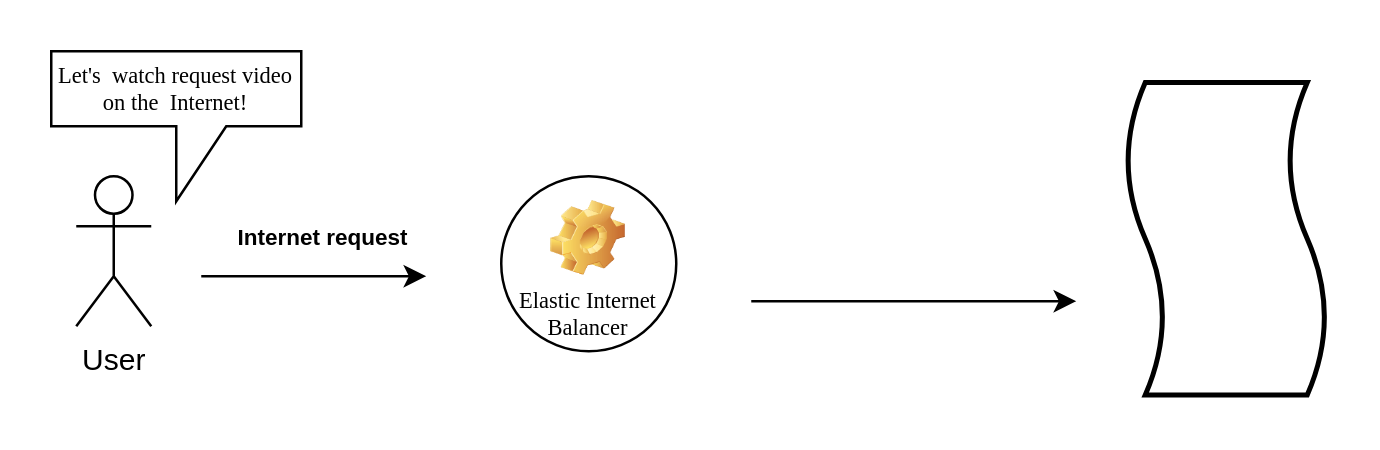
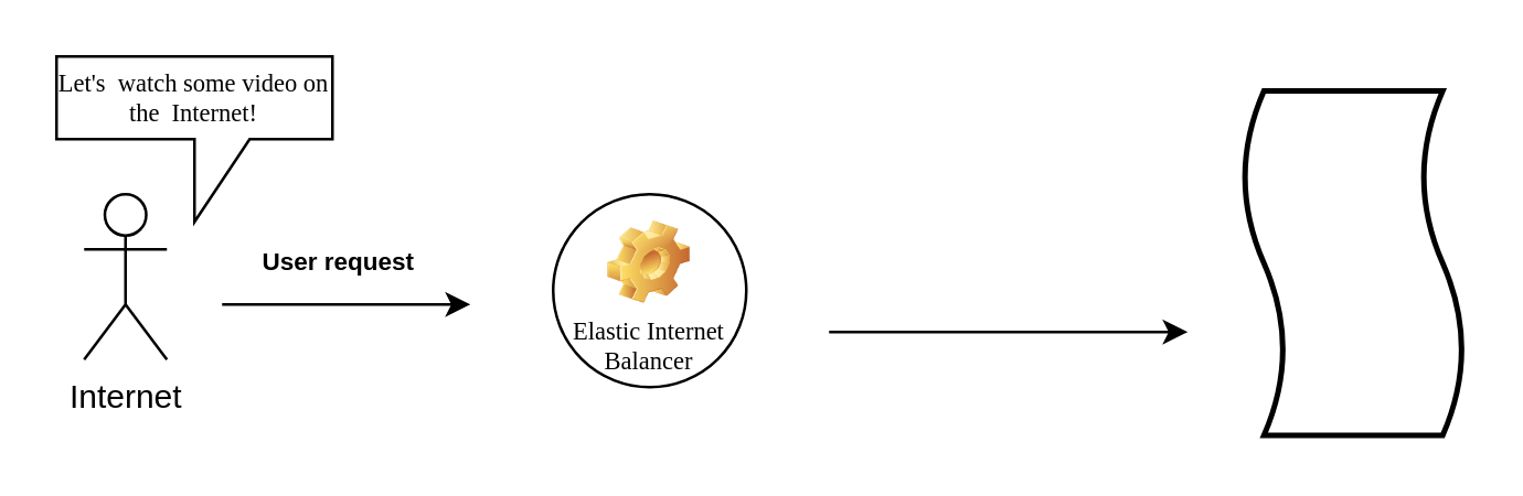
- <mxCell id="5" value="Let's&amp;nbsp; watch request video on the&amp;nbsp; Internet!" style="shape=callout;whiteSpace=wrap;html=1;perimeter=calloutPerimeter;fontFamily=Times New Roman;fontSize=9;" vertex="1" parent="1"><mxGeometry x="20" y="20" width="100" height="60" as="geometry" /></mxCell>
+ <mxCell id="5" value="Let's&amp;nbsp; watch some video on the&amp;nbsp; Internet!" style="shape=callout;whiteSpace=wrap;html=1;perimeter=calloutPerimeter;fontFamily=Times New Roman;fontSize=9;" vertex="1" parent="1"><mxGeometry x="20" y="20" width="100" height="60" as="geometry" /></mxCell>
- <mxCell id="4" value="&lt;h1&gt;&lt;font style=&quot;font-size: 9px;&quot;&gt;Internet request&lt;/font&gt;&lt;/h1&gt;" style="text;html=1;strokeColor=none;fillColor=none;spacing=5;spacingTop=-20;whiteSpace=wrap;overflow=hidden;rounded=0;" vertex="1" parent="1"><mxGeometry x="90" y="70" width="100" height="30" as="geometry" /></mxCell>
+ <mxCell id="4" value="&lt;h1&gt;&lt;font style=&quot;font-size: 9px;&quot;&gt;User request&lt;/font&gt;&lt;/h1&gt;" style="text;html=1;strokeColor=none;fillColor=none;spacing=5;spacingTop=-20;whiteSpace=wrap;overflow=hidden;rounded=0;" vertex="1" parent="1"><mxGeometry x="90" y="70" width="100" height="30" as="geometry" /></mxCell>
- <mxCell id="2" value="User" style="shape=umlActor;verticalLabelPosition=bottom;verticalAlign=top;html=1;outlineConnect=0;" vertex="1" parent="1"><mxGeometry x="30" y="70" width="30" height="60" as="geometry" /></mxCell>
+ <mxCell id="2" value="Internet" style="shape=umlActor;verticalLabelPosition=bottom;verticalAlign=top;html=1;outlineConnect=0;" vertex="1" parent="1"><mxGeometry x="30" y="70" width="30" height="60" as="geometry" /></mxCell>
